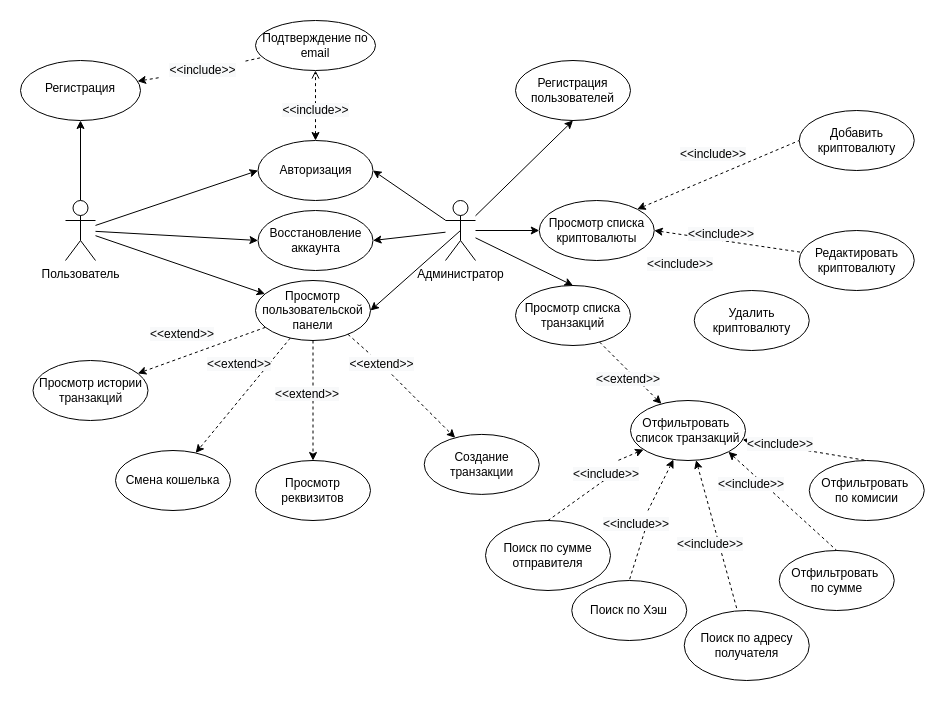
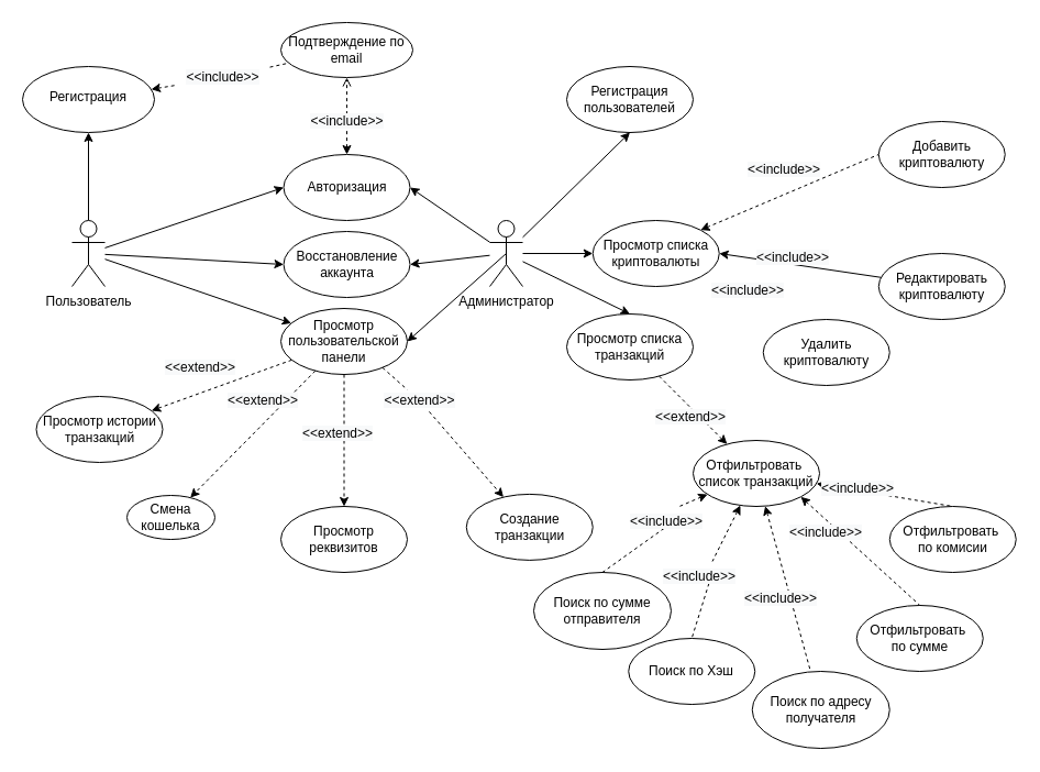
- <mxCell id="35" style="edgeStyle=none;orthogonalLoop=1;jettySize=auto;html=1;exitX=1;exitY=0.5;exitDx=0;exitDy=0;dashed=1;strokeWidth=1;endArrow=none;endFill=0;startArrow=classic;startFill=1;" parent="1" source="36" target="40" edge="1"><mxGeometry relative="1" as="geometry" /></mxCell>
+ <mxCell id="35" style="edgeStyle=none;orthogonalLoop=1;jettySize=auto;html=1;exitX=1;exitY=0.5;exitDx=0;exitDy=0;dashed=0;strokeWidth=1;endArrow=none;endFill=0;startArrow=classic;startFill=1;" parent="1" source="36" target="40" edge="1"><mxGeometry relative="1" as="geometry" /></mxCell>
- <mxCell id="18" value="Создание транзакции" style="ellipse;whiteSpace=wrap;html=1;" parent="1" vertex="1"><mxGeometry x="423.75" y="433.91" width="115" height="60" as="geometry" /></mxCell>
+ <mxCell id="18" value="Создание транзакции" style="ellipse;whiteSpace=wrap;html=1;" parent="1" vertex="1"><mxGeometry x="423.75" y="448.91" width="115" height="60" as="geometry" /></mxCell>
- <mxCell id="21" value="Смена кошелька" style="ellipse;whiteSpace=wrap;html=1;" parent="1" vertex="1"><mxGeometry x="115" y="450" width="115" height="60" as="geometry" /></mxCell>
+ <mxCell id="21" value="Смена кошелька" style="ellipse;whiteSpace=wrap;html=1;" parent="1" vertex="1"><mxGeometry x="115" y="450" width="80" height="40" as="geometry" /></mxCell>
